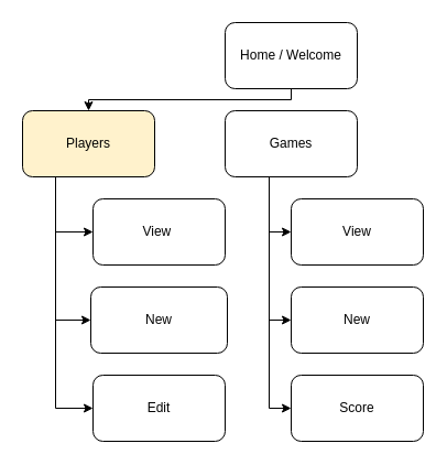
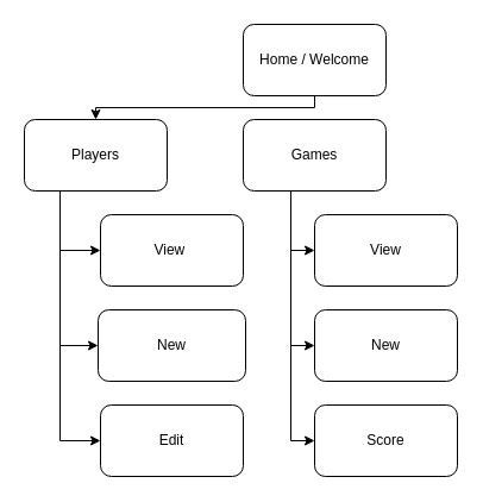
- <mxCell id="7" value="Players" style="rounded=1;whiteSpace=wrap;html=1;fillColor=#fff2cc;" vertex="1" parent="1"><mxGeometry x="20" y="100" width="120" height="60" as="geometry" /></mxCell>
+ <mxCell id="7" value="Players" style="rounded=1;whiteSpace=wrap;html=1;" vertex="1" parent="1"><mxGeometry x="20" y="100" width="120" height="60" as="geometry" /></mxCell>
